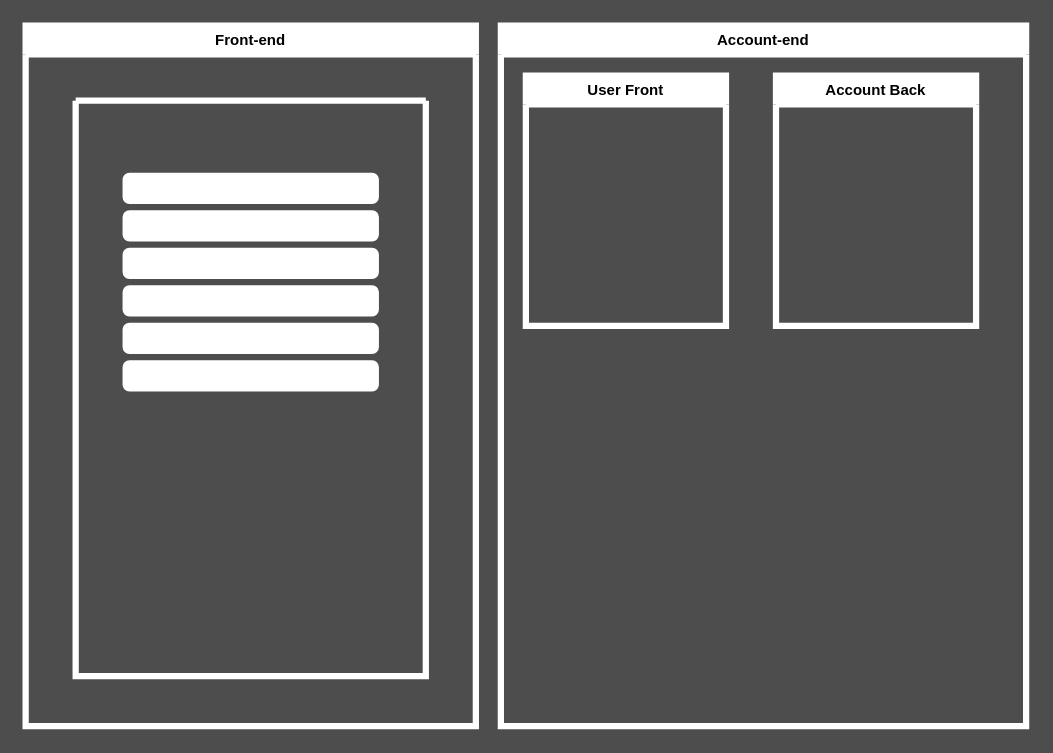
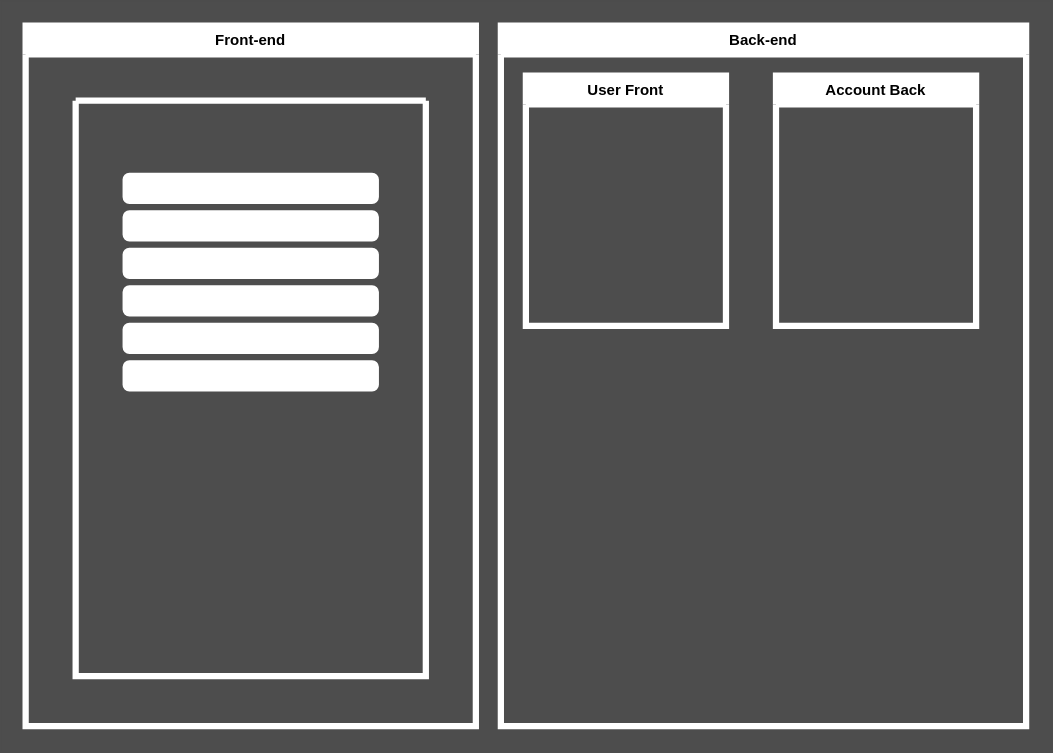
- <mxCell id="2" value="Account-end" style="swimlane;whiteSpace=wrap;html=1;strokeColor=#FFFFFF;strokeWidth=5;" vertex="1" parent="1"><mxGeometry x="400" y="20" width="420" height="560" as="geometry" /></mxCell>
+ <mxCell id="2" value="Back-end" style="swimlane;whiteSpace=wrap;html=1;strokeColor=#FFFFFF;strokeWidth=5;" vertex="1" parent="1"><mxGeometry x="400" y="20" width="420" height="560" as="geometry" /></mxCell>
